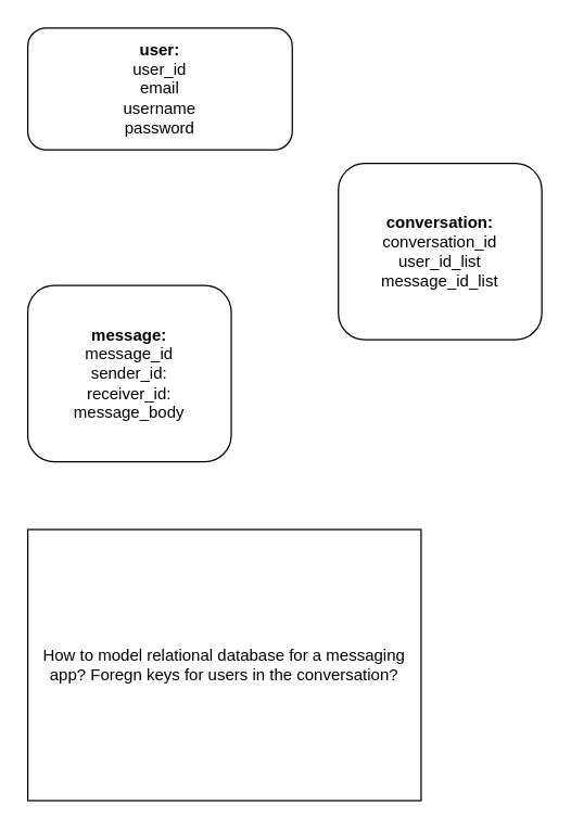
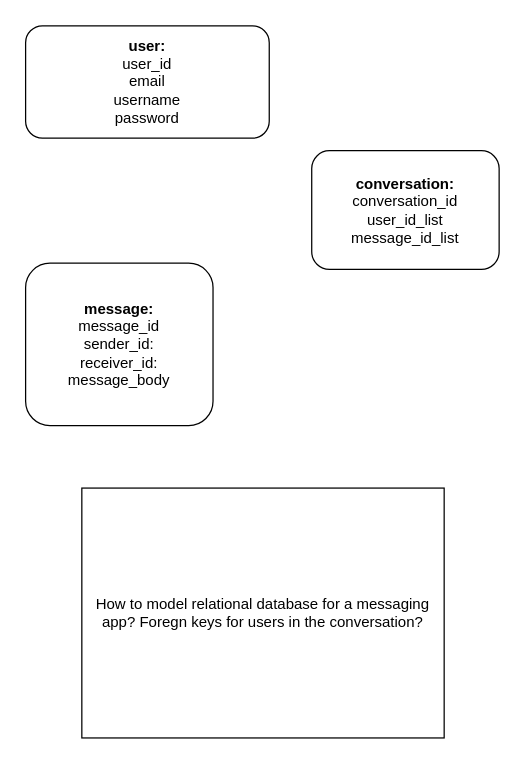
- <mxCell id="4" value="&lt;b&gt;conversation:&lt;/b&gt;&lt;br&gt;conversation_id&lt;br&gt;user_id_list&lt;br&gt;message_id_list" style="rounded=1;whiteSpace=wrap;html=1;" vertex="1" parent="1"><mxGeometry x="249" y="120" width="150" height="130" as="geometry" /></mxCell>
+ <mxCell id="4" value="&lt;b&gt;conversation:&lt;/b&gt;&lt;br&gt;conversation_id&lt;br&gt;user_id_list&lt;br&gt;message_id_list" style="rounded=1;whiteSpace=wrap;html=1;" vertex="1" parent="1"><mxGeometry x="249" y="120" width="150" height="95" as="geometry" /></mxCell>
- <mxCell id="5" value="How to model relational database for a messaging app? Foregn keys for users in the conversation?" style="rounded=0;whiteSpace=wrap;html=1;" vertex="1" parent="1"><mxGeometry x="20" y="390" width="290" height="200" as="geometry" /></mxCell>
+ <mxCell id="5" value="How to model relational database for a messaging app? Foregn keys for users in the conversation?" style="rounded=0;whiteSpace=wrap;html=1;" vertex="1" parent="1"><mxGeometry x="65" y="390" width="290" height="200" as="geometry" /></mxCell>
